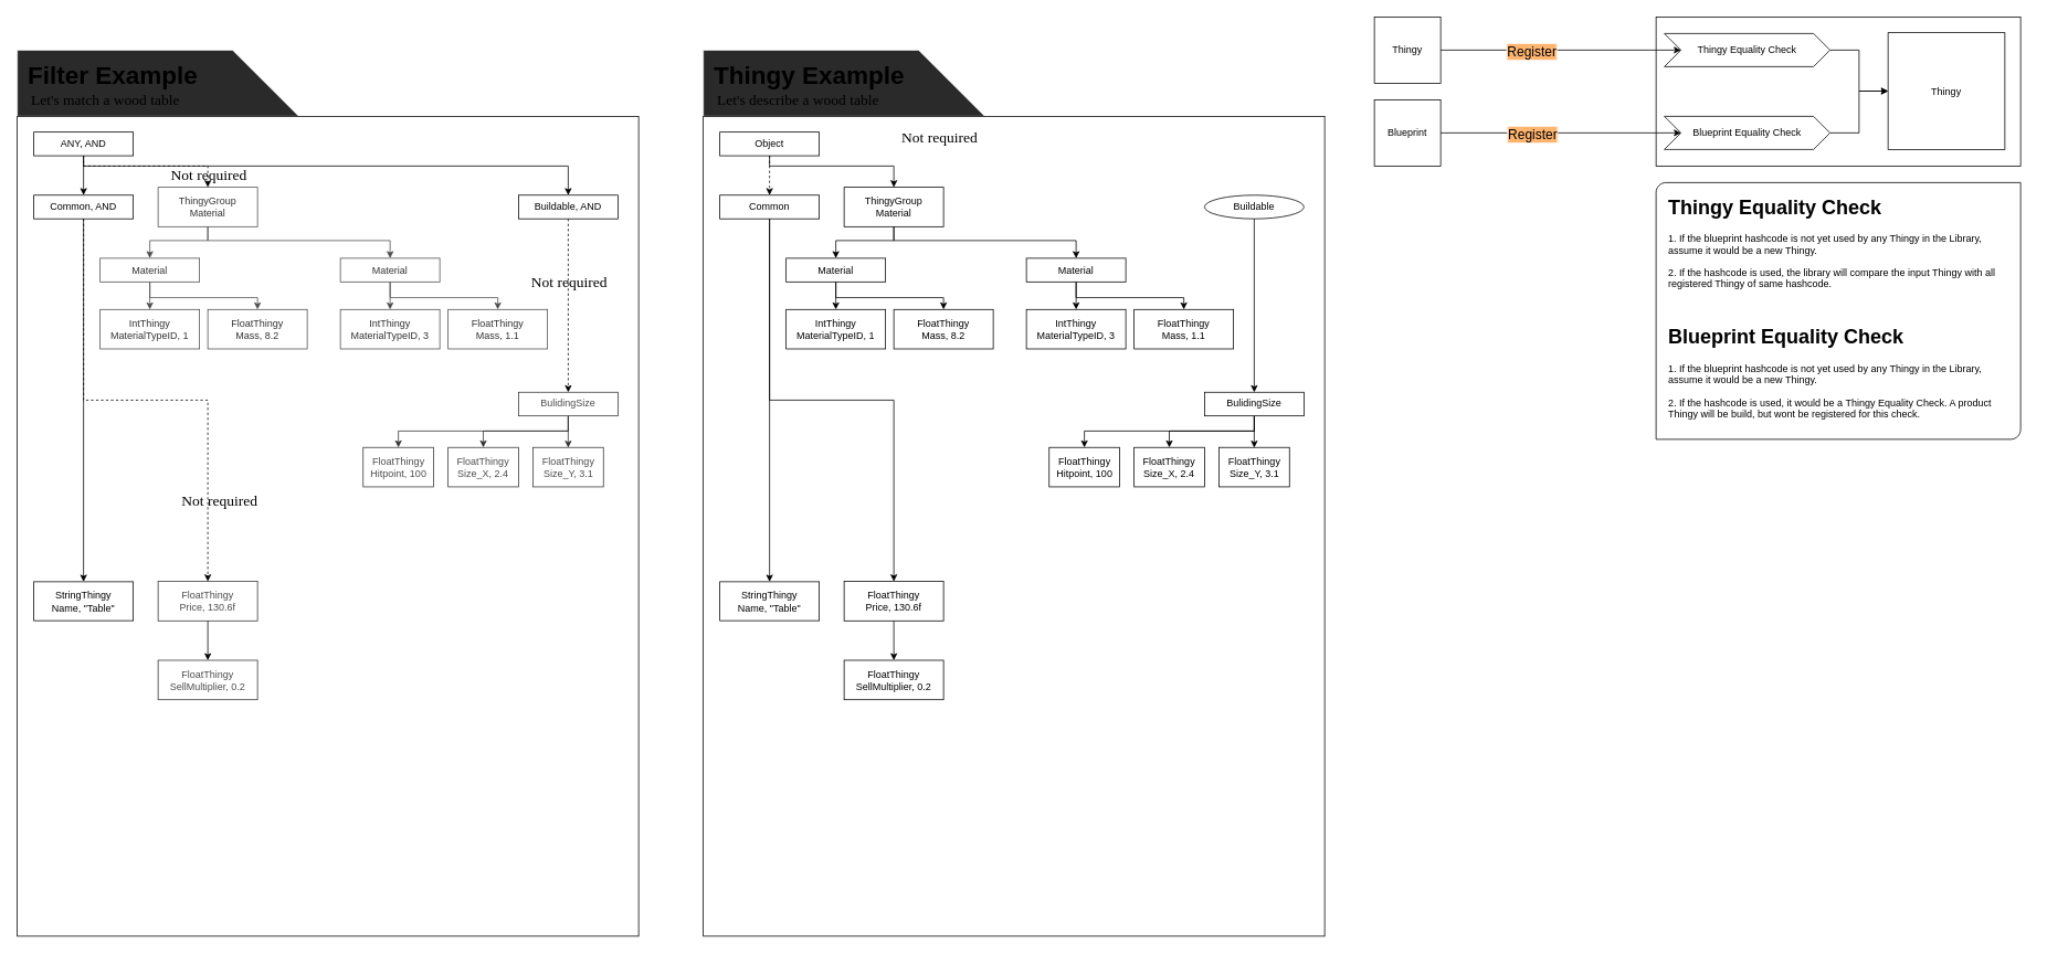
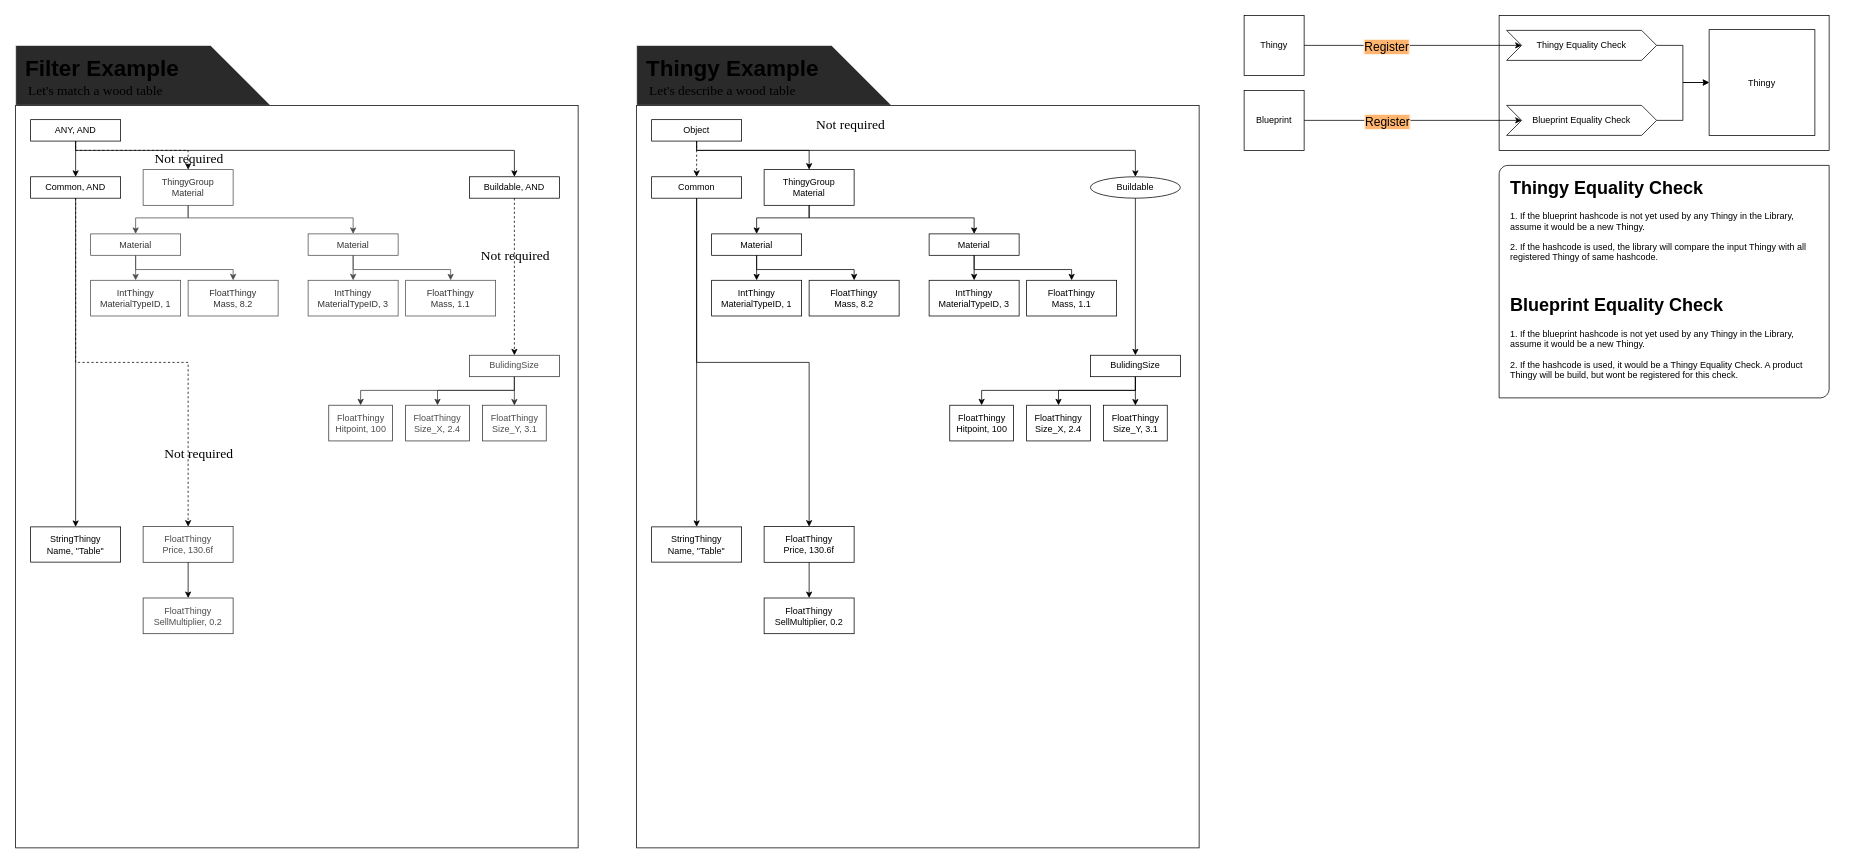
+ <mxCell id="22" style="edgeStyle=orthogonalEdgeStyle;rounded=0;orthogonalLoop=1;jettySize=auto;html=1;exitX=0.5;exitY=1;exitDx=0;exitDy=0;entryX=0.5;entryY=0;entryDx=0;entryDy=0;" parent="18" source="23" target="46" edge="1"><mxGeometry relative="1" as="geometry"><Array as="points"><mxPoint x="80" y="60" /><mxPoint x="665" y="60" /></Array></mxGeometry></mxCell>
